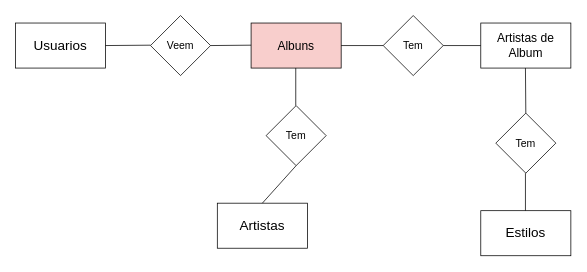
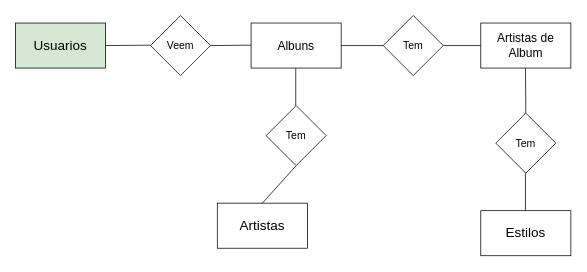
- <mxCell id="2" value="&lt;font style=&quot;font-size: 18px&quot;&gt;Usuarios&lt;/font&gt;" style="rounded=0;whiteSpace=wrap;html=1;" vertex="1" parent="1"><mxGeometry x="20" y="30" width="120" height="60" as="geometry" /></mxCell>
+ <mxCell id="2" value="&lt;font style=&quot;font-size: 18px&quot;&gt;Usuarios&lt;/font&gt;" style="rounded=0;whiteSpace=wrap;html=1;fillColor=#d5e8d4;" vertex="1" parent="1"><mxGeometry x="20" y="30" width="120" height="60" as="geometry" /></mxCell>
- <mxCell id="3" value="&lt;font size=&quot;3&quot;&gt;Albuns&lt;/font&gt;" style="rounded=0;whiteSpace=wrap;html=1;fillColor=#f8cecc;" vertex="1" parent="1"><mxGeometry x="334" y="30" width="120" height="60" as="geometry" /></mxCell>
+ <mxCell id="3" value="&lt;font size=&quot;3&quot;&gt;Albuns&lt;/font&gt;" style="rounded=0;whiteSpace=wrap;html=1;" vertex="1" parent="1"><mxGeometry x="334" y="30" width="120" height="60" as="geometry" /></mxCell>
